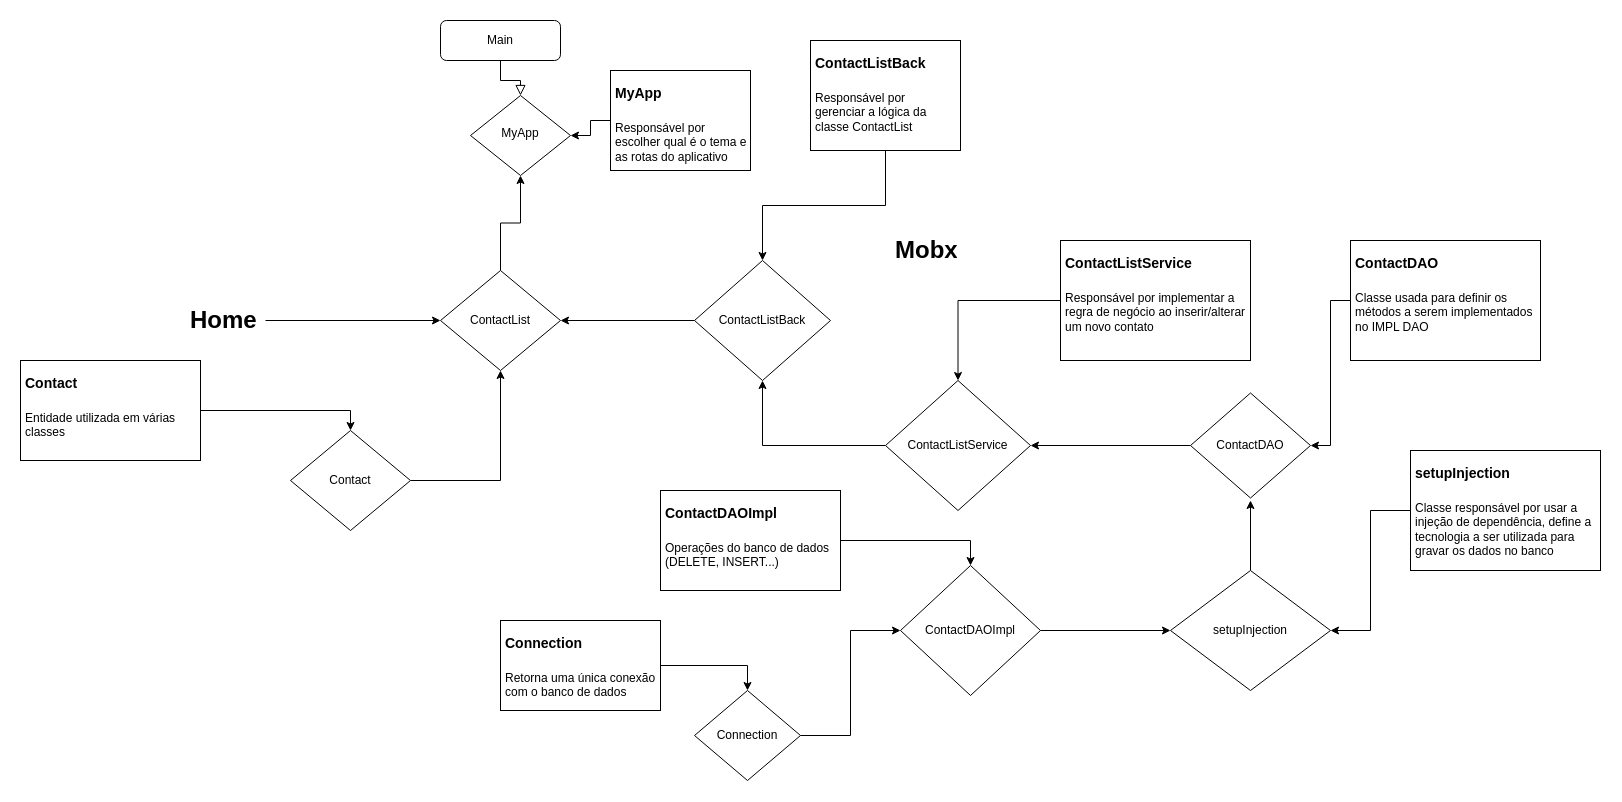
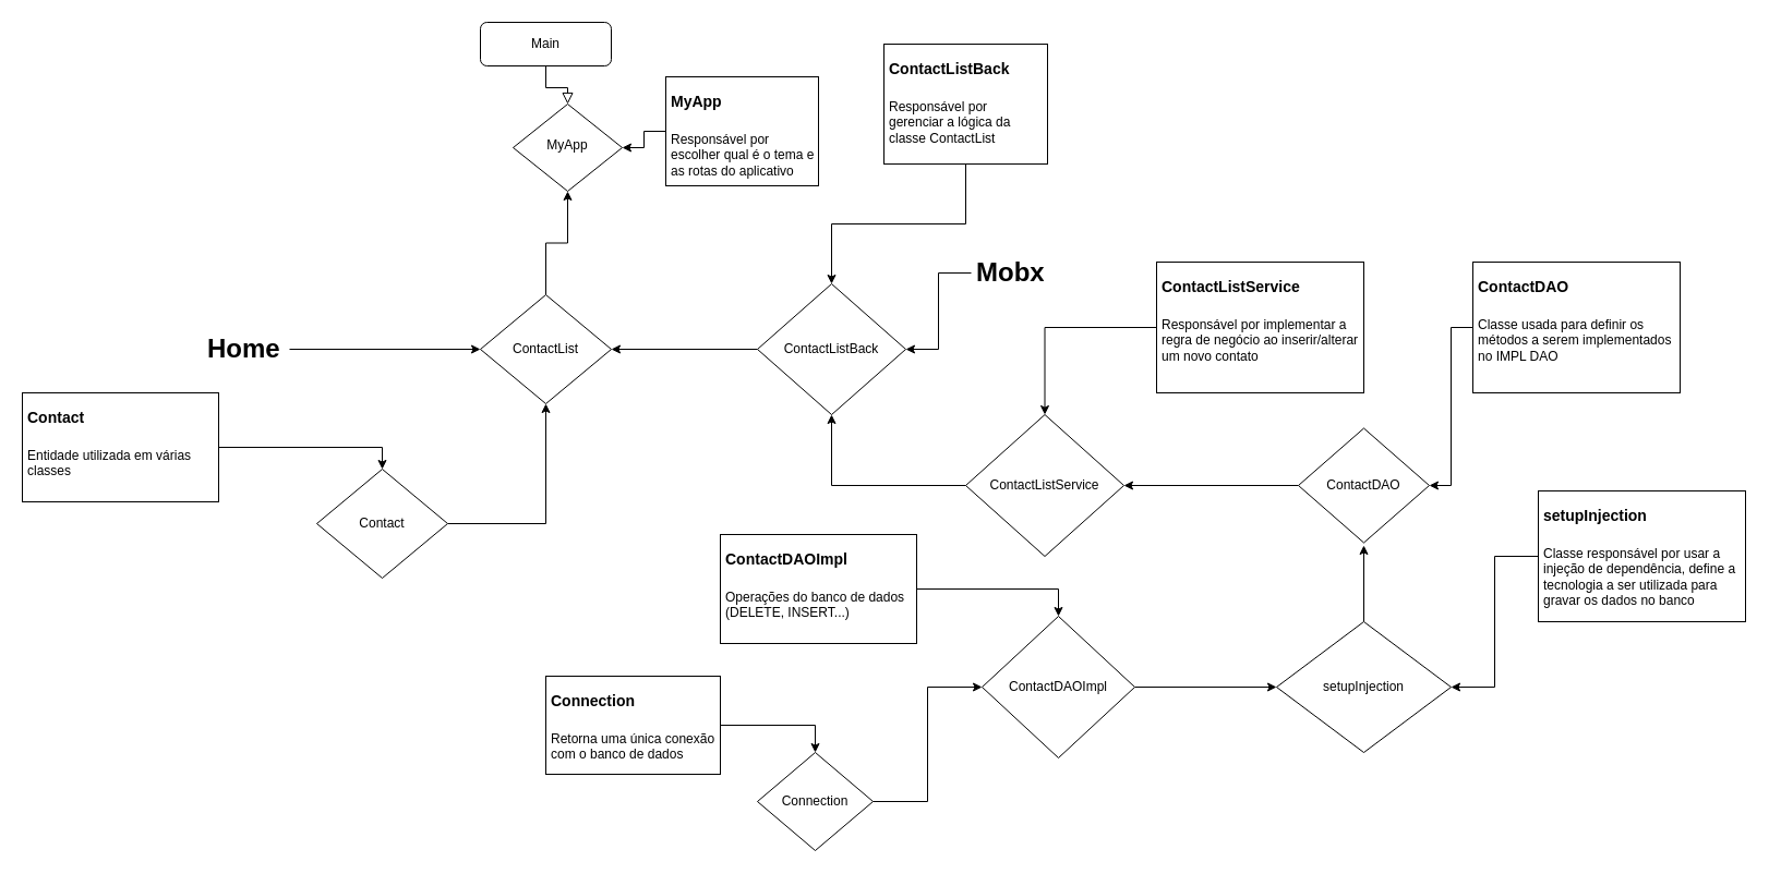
+ <mxCell id="15" style="edgeStyle=orthogonalEdgeStyle;rounded=0;orthogonalLoop=1;jettySize=auto;html=1;" edge="1" parent="1" source="16" target="10"><mxGeometry relative="1" as="geometry" /></mxCell>
